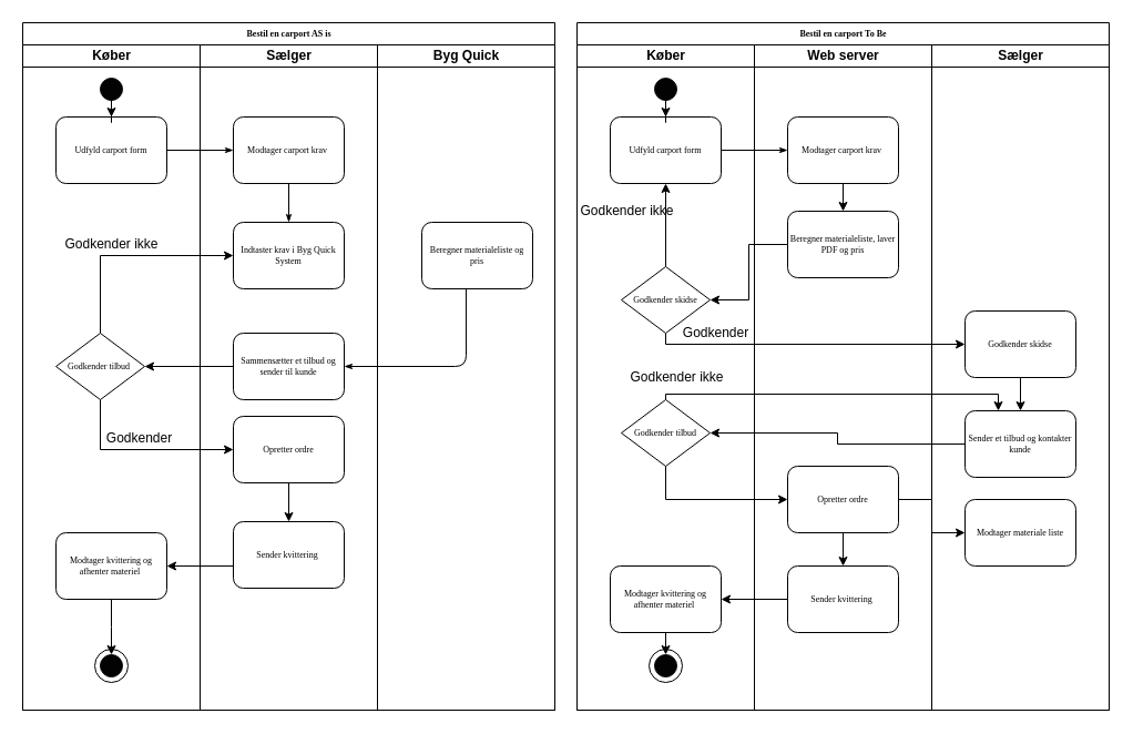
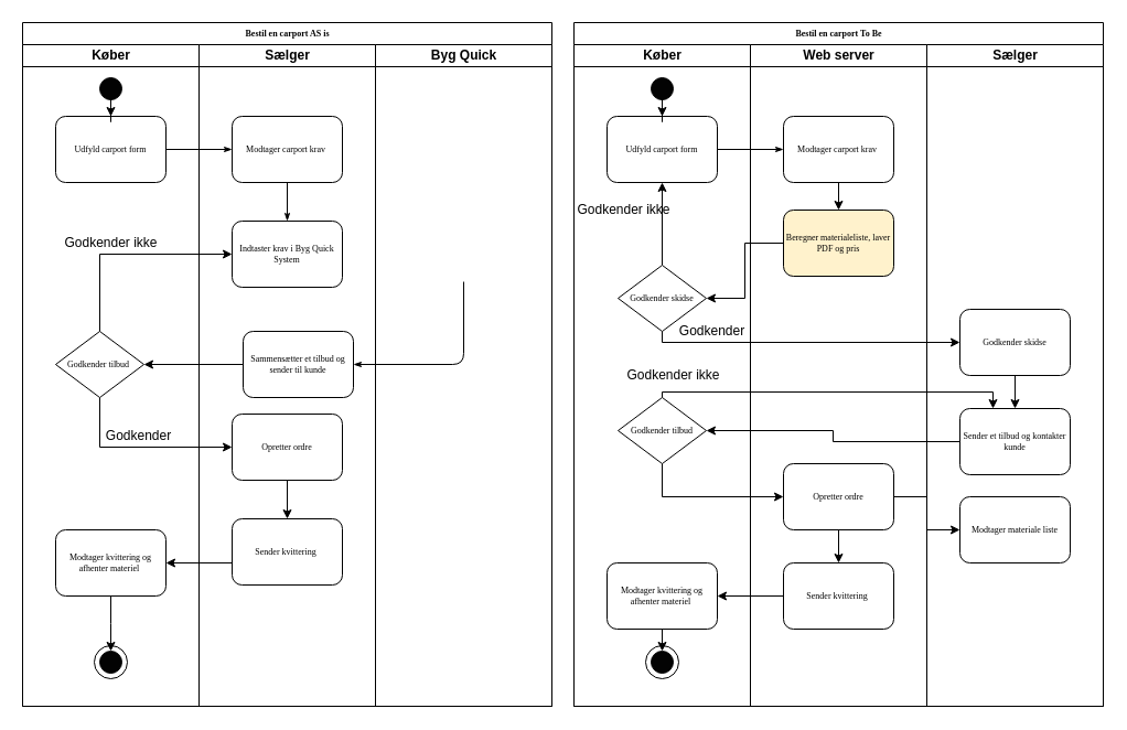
- <mxCell id="51" value="Beregner materialeliste, laver PDF og pris" style="rounded=1;whiteSpace=wrap;html=1;shadow=0;labelBackgroundColor=none;strokeWidth=1;fontFamily=Verdana;fontSize=8;align=center;" parent="46" vertex="1"><mxGeometry x="30" y="150" width="100" height="60" as="geometry" /></mxCell>
+ <mxCell id="51" value="Beregner materialeliste, laver PDF og pris" style="rounded=1;whiteSpace=wrap;html=1;shadow=0;labelBackgroundColor=none;strokeWidth=1;fontFamily=Verdana;fontSize=8;align=center;fillColor=#fff2cc;" parent="46" vertex="1"><mxGeometry x="30" y="150" width="100" height="60" as="geometry" /></mxCell>
- <mxCell id="24" value="Beregner materialeliste og pris" style="rounded=1;whiteSpace=wrap;html=1;shadow=0;labelBackgroundColor=none;strokeWidth=1;fontFamily=Verdana;fontSize=8;align=center;" parent="22" vertex="1"><mxGeometry x="40" y="160" width="100" height="60" as="geometry" /></mxCell>
- <mxCell id="18" value="Sammensætter et tilbud og sender til kunde" style="rounded=1;whiteSpace=wrap;html=1;shadow=0;labelBackgroundColor=none;strokeWidth=1;fontFamily=Verdana;fontSize=8;align=center;" parent="14" vertex="1"><mxGeometry x="30" y="260" width="100" height="60" as="geometry" /></mxCell>
+ <mxCell id="18" value="Sammensætter et tilbud og sender til kunde" style="rounded=1;whiteSpace=wrap;html=1;shadow=0;labelBackgroundColor=none;strokeWidth=1;fontFamily=Verdana;fontSize=8;align=center;" parent="14" vertex="1"><mxGeometry x="40" y="260" width="100" height="60" as="geometry" /></mxCell>
